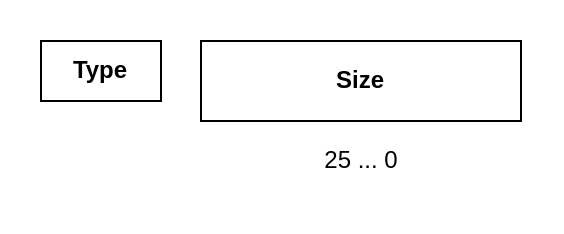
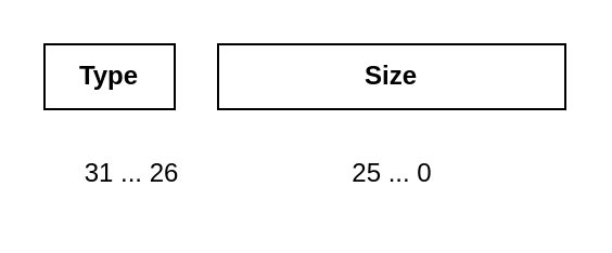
- <mxCell id="3" value="Size" style="rounded=0;whiteSpace=wrap;html=1;fontStyle=1" vertex="1" parent="1"><mxGeometry x="100" y="20" width="160" height="40" as="geometry" /></mxCell>
+ <mxCell id="3" value="Size" style="rounded=0;whiteSpace=wrap;html=1;fontStyle=1" vertex="1" parent="1"><mxGeometry x="100" y="20" width="160" height="30" as="geometry" /></mxCell>
+ <mxCell id="4" value="31 ... 26" style="text;html=1;align=center;verticalAlign=middle;resizable=0;points=[];autosize=1;strokeColor=none;fillColor=none;" vertex="1" parent="1"><mxGeometry x="25" y="65" width="70" height="30" as="geometry" /></mxCell>
